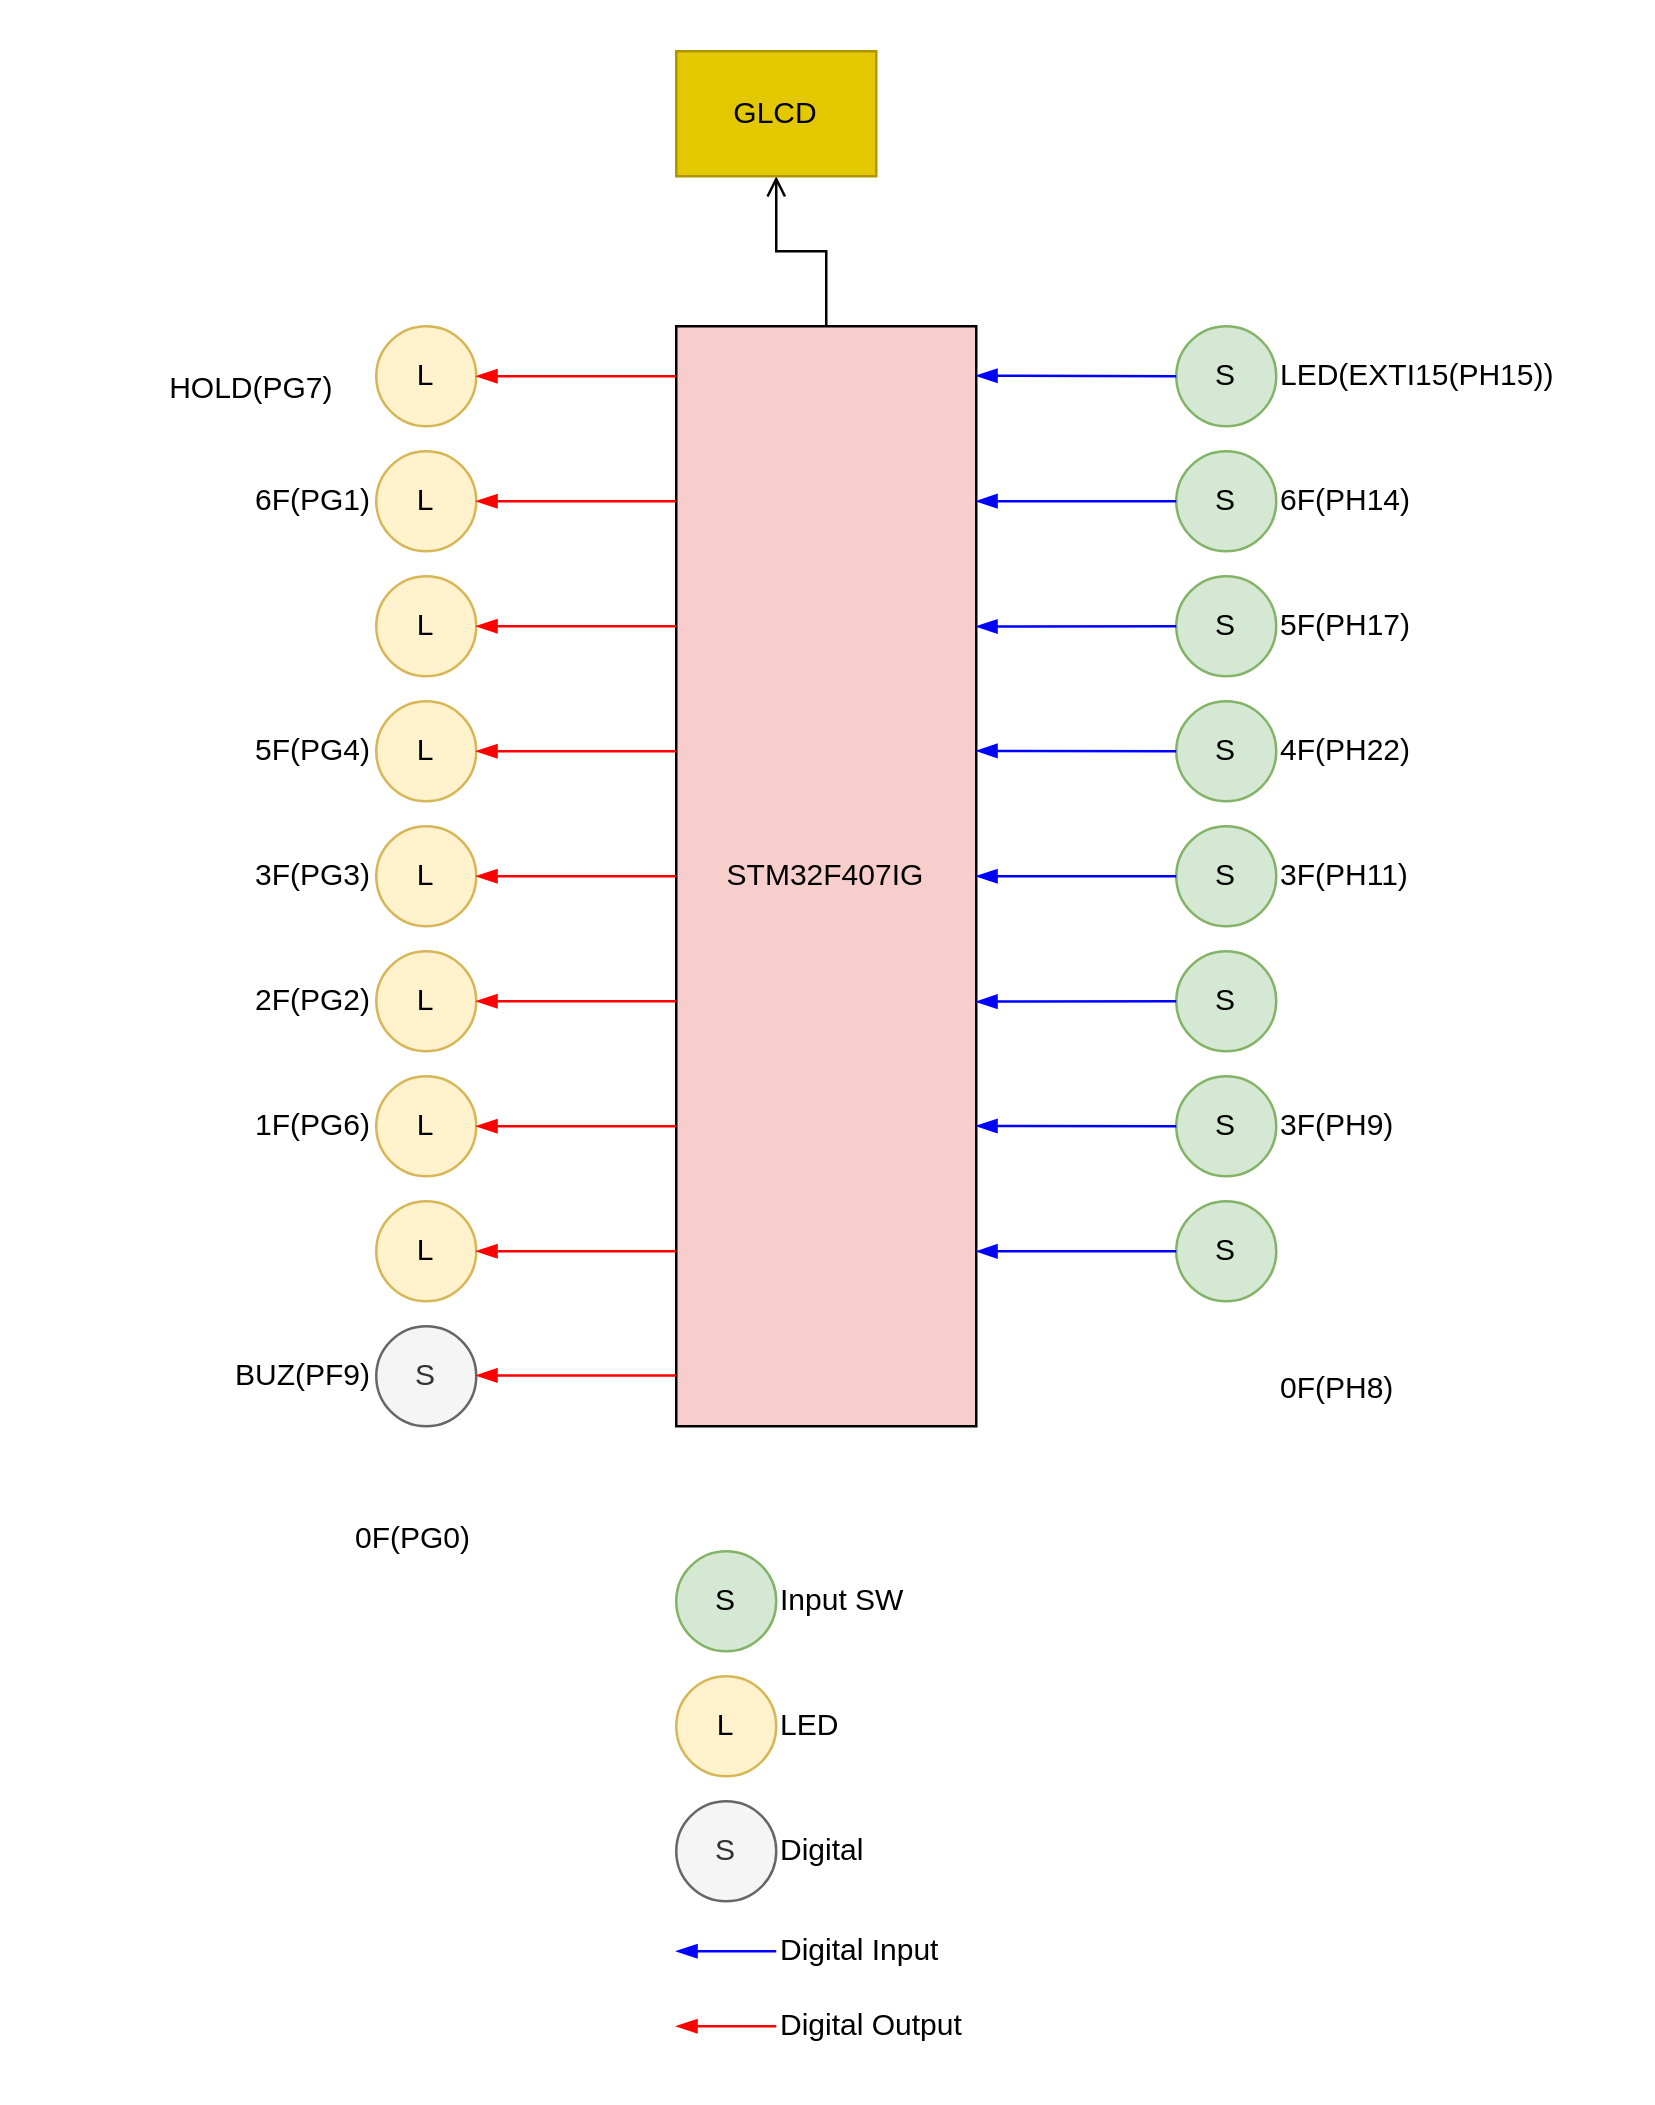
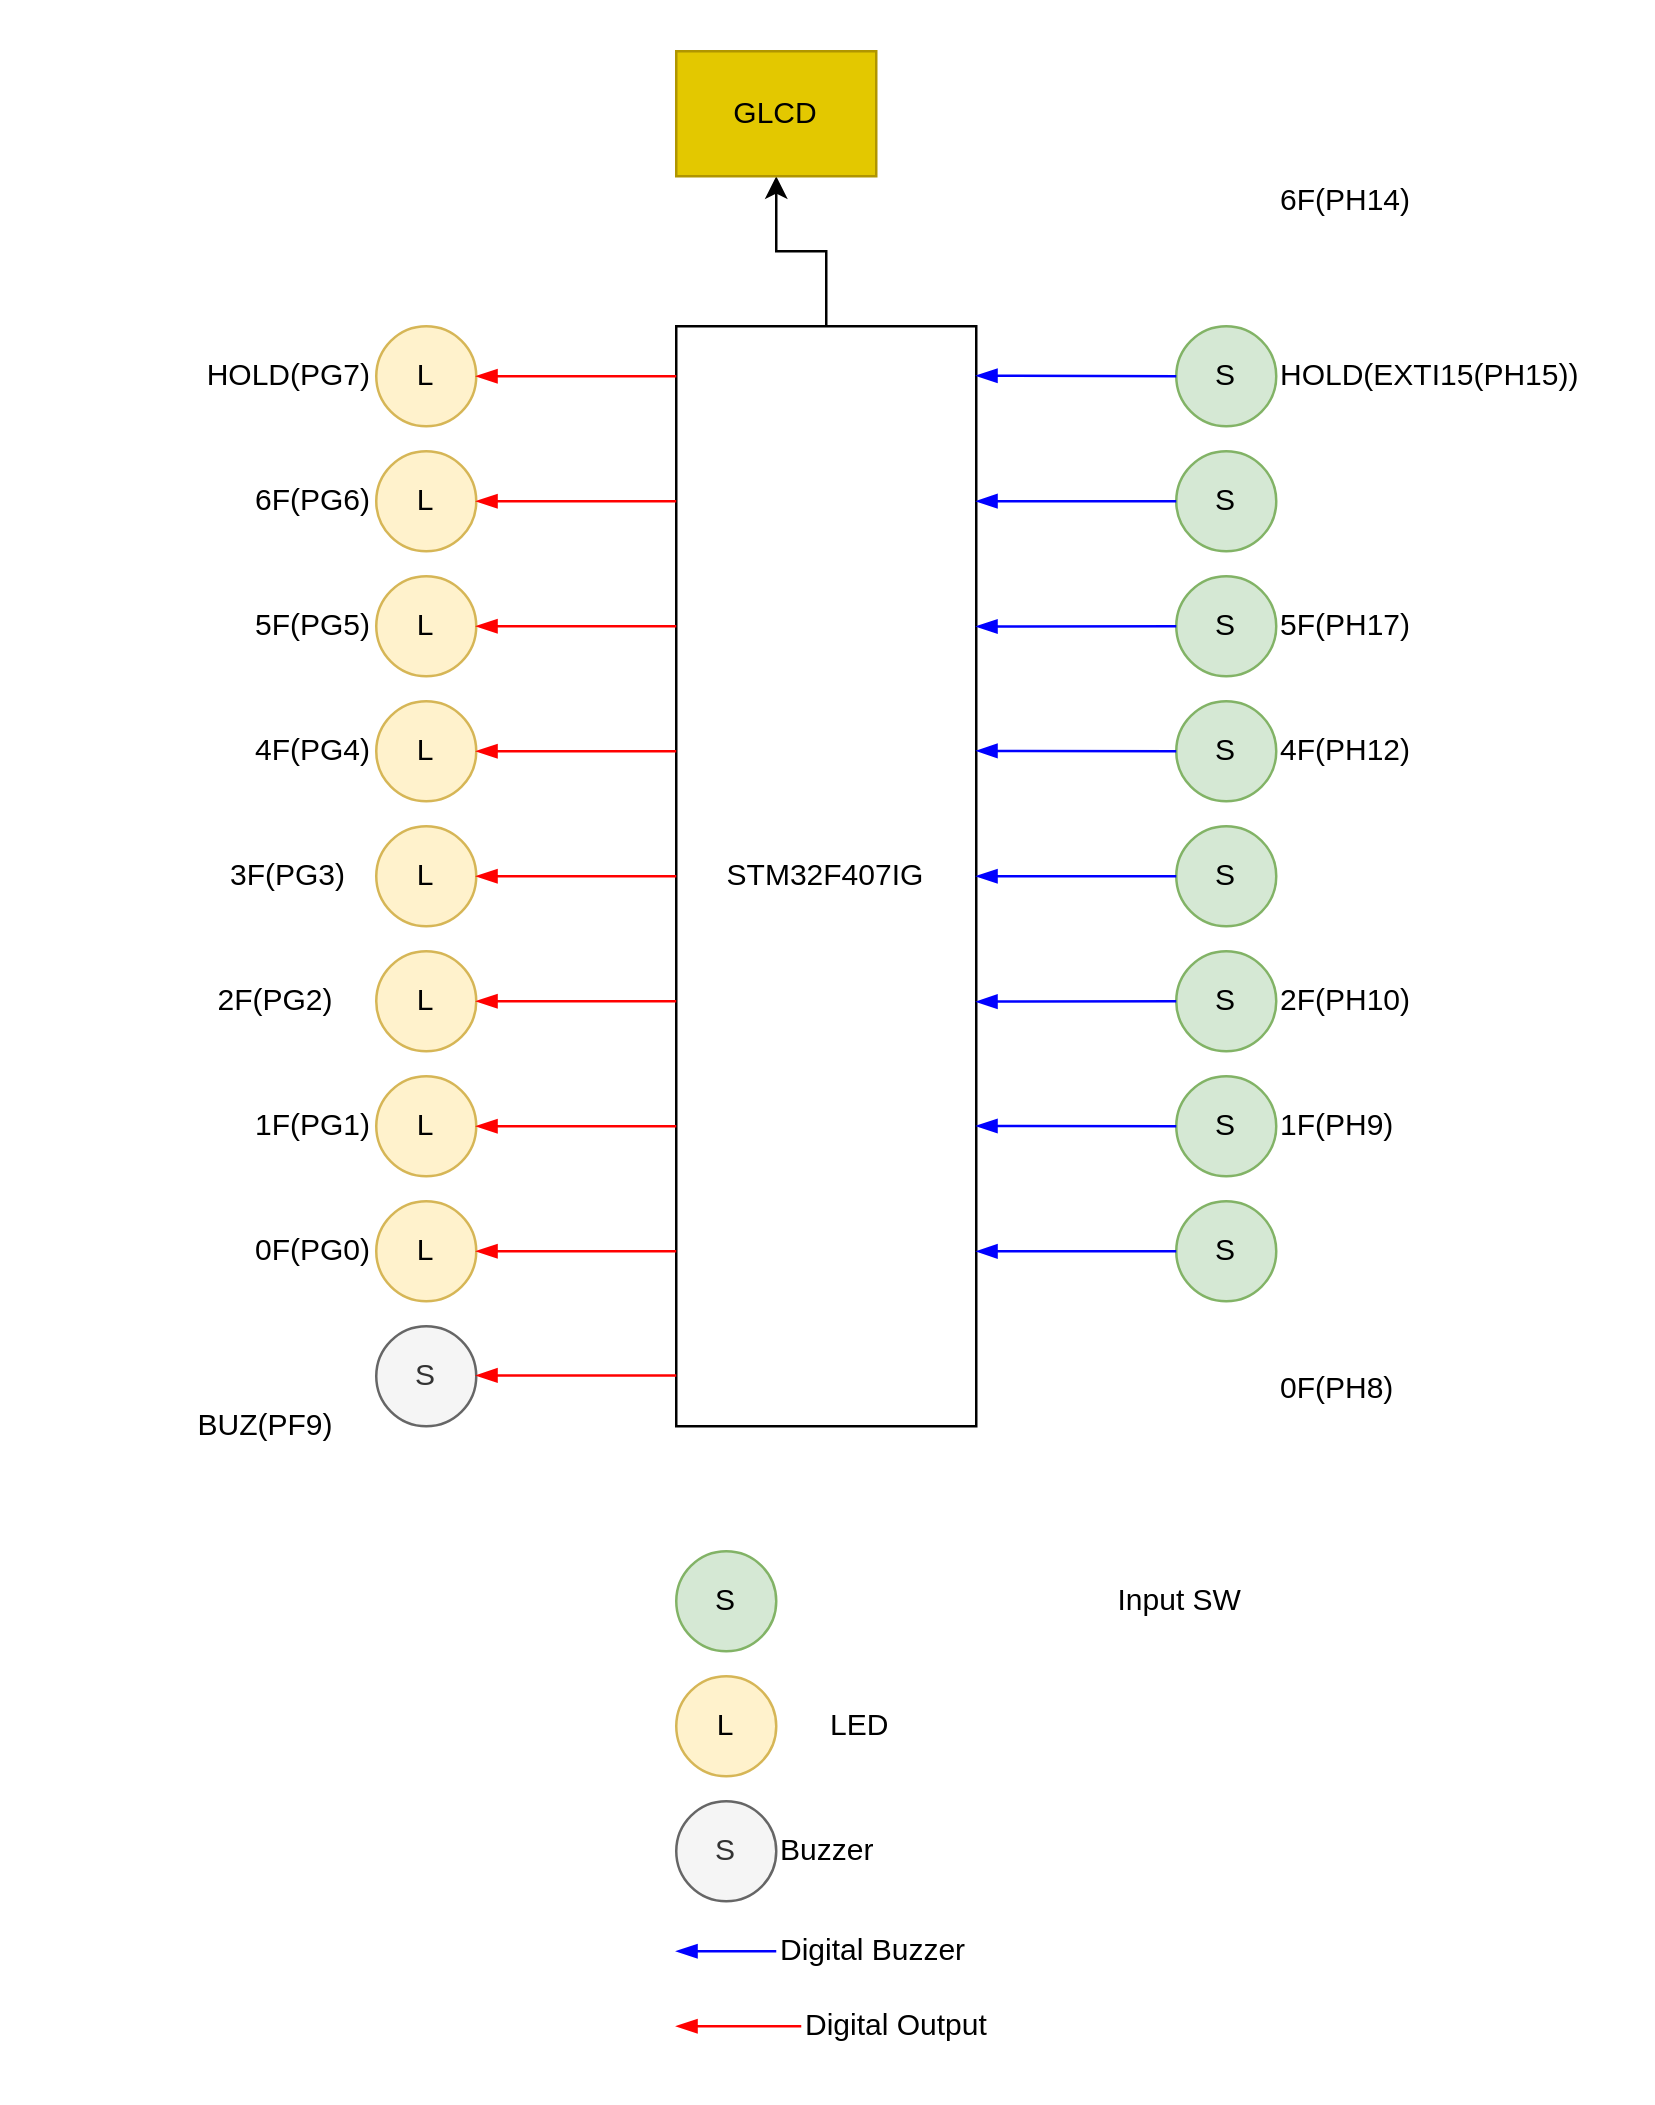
- <mxCell id="2" value="" style="edgeStyle=orthogonalEdgeStyle;rounded=0;orthogonalLoop=1;jettySize=auto;html=1;endArrow=open;" edge="1" parent="1" source="3" target="28"><mxGeometry relative="1" as="geometry" /></mxCell>
+ <mxCell id="2" value="" style="edgeStyle=orthogonalEdgeStyle;rounded=0;orthogonalLoop=1;jettySize=auto;html=1;" edge="1" parent="1" source="3" target="28"><mxGeometry relative="1" as="geometry" /></mxCell>
- <mxCell id="20" value="LED(EXTI15(PH15))" style="text;html=1;align=left;verticalAlign=middle;whiteSpace=wrap;rounded=0;" vertex="1" parent="1"><mxGeometry x="510" y="135" width="130" height="30" as="geometry" /></mxCell>
+ <mxCell id="20" value="HOLD(EXTI15(PH15))" style="text;html=1;align=left;verticalAlign=middle;whiteSpace=wrap;rounded=0;" vertex="1" parent="1"><mxGeometry x="510" y="135" width="130" height="30" as="geometry" /></mxCell>
- <mxCell id="37" value="HOLD(PG7)" style="text;html=1;align=right;verticalAlign=middle;whiteSpace=wrap;rounded=0;" vertex="1" parent="1"><mxGeometry x="5" y="140" width="130" height="30" as="geometry" /></mxCell>
+ <mxCell id="37" value="HOLD(PG7)" style="text;html=1;align=right;verticalAlign=middle;whiteSpace=wrap;rounded=0;" vertex="1" parent="1"><mxGeometry x="20" y="135" width="130" height="30" as="geometry" /></mxCell>
- <mxCell id="38" value="6F(PG1)" style="text;html=1;align=right;verticalAlign=middle;whiteSpace=wrap;rounded=0;" vertex="1" parent="1"><mxGeometry x="20" y="185" width="130" height="30" as="geometry" /></mxCell>
+ <mxCell id="38" value="6F(PG6)" style="text;html=1;align=right;verticalAlign=middle;whiteSpace=wrap;rounded=0;" vertex="1" parent="1"><mxGeometry x="20" y="185" width="130" height="30" as="geometry" /></mxCell>
- <mxCell id="21" value="6F(PH14)" style="text;html=1;align=left;verticalAlign=middle;whiteSpace=wrap;rounded=0;" vertex="1" parent="1"><mxGeometry x="510" y="185" width="130" height="30" as="geometry" /></mxCell>
+ <mxCell id="21" value="6F(PH14)" style="text;html=1;align=left;verticalAlign=middle;whiteSpace=wrap;rounded=0;" vertex="1" parent="1"><mxGeometry x="510" y="65" width="130" height="30" as="geometry" /></mxCell>
+ <mxCell id="39" value="5F(PG5)" style="text;html=1;align=right;verticalAlign=middle;whiteSpace=wrap;rounded=0;" vertex="1" parent="1"><mxGeometry x="20" y="235" width="130" height="30" as="geometry" /></mxCell>
- <mxCell id="40" value="5F(PG4)" style="text;html=1;align=right;verticalAlign=middle;whiteSpace=wrap;rounded=0;" vertex="1" parent="1"><mxGeometry x="20" y="285" width="130" height="30" as="geometry" /></mxCell>
+ <mxCell id="40" value="4F(PG4)" style="text;html=1;align=right;verticalAlign=middle;whiteSpace=wrap;rounded=0;" vertex="1" parent="1"><mxGeometry x="20" y="285" width="130" height="30" as="geometry" /></mxCell>
- <mxCell id="23" value="4F(PH22)" style="text;html=1;align=left;verticalAlign=middle;whiteSpace=wrap;rounded=0;" vertex="1" parent="1"><mxGeometry x="510" y="285" width="130" height="30" as="geometry" /></mxCell>
+ <mxCell id="23" value="4F(PH12)" style="text;html=1;align=left;verticalAlign=middle;whiteSpace=wrap;rounded=0;" vertex="1" parent="1"><mxGeometry x="510" y="285" width="130" height="30" as="geometry" /></mxCell>
- <mxCell id="41" value="3F(PG3)" style="text;html=1;align=right;verticalAlign=middle;whiteSpace=wrap;rounded=0;" vertex="1" parent="1"><mxGeometry x="20" y="335" width="130" height="30" as="geometry" /></mxCell>
+ <mxCell id="41" value="3F(PG3)" style="text;html=1;align=right;verticalAlign=middle;whiteSpace=wrap;rounded=0;" vertex="1" parent="1"><mxGeometry x="10" y="335" width="130" height="30" as="geometry" /></mxCell>
- <mxCell id="3" value="STM32F407IG" style="rounded=0;whiteSpace=wrap;html=1;fillColor=#f8cecc;" vertex="1" parent="1"><mxGeometry x="270" y="130" width="120" height="440" as="geometry" /></mxCell>
+ <mxCell id="3" value="STM32F407IG" style="rounded=0;whiteSpace=wrap;html=1;" vertex="1" parent="1"><mxGeometry x="270" y="130" width="120" height="440" as="geometry" /></mxCell>
- <mxCell id="24" value="3F(PH11)" style="text;html=1;align=left;verticalAlign=middle;whiteSpace=wrap;rounded=0;" vertex="1" parent="1"><mxGeometry x="510" y="335" width="130" height="30" as="geometry" /></mxCell>
- <mxCell id="42" value="2F(PG2)" style="text;html=1;align=right;verticalAlign=middle;whiteSpace=wrap;rounded=0;" vertex="1" parent="1"><mxGeometry x="20" y="385" width="130" height="30" as="geometry" /></mxCell>
+ <mxCell id="42" value="2F(PG2)" style="text;html=1;align=right;verticalAlign=middle;whiteSpace=wrap;rounded=0;" vertex="1" parent="1"><mxGeometry x="5" y="385" width="130" height="30" as="geometry" /></mxCell>
+ <mxCell id="25" value="2F(PH10)" style="text;html=1;align=left;verticalAlign=middle;whiteSpace=wrap;rounded=0;" vertex="1" parent="1"><mxGeometry x="510" y="385" width="130" height="30" as="geometry" /></mxCell>
- <mxCell id="43" value="1F(PG6)" style="text;html=1;align=right;verticalAlign=middle;whiteSpace=wrap;rounded=0;" vertex="1" parent="1"><mxGeometry x="20" y="435" width="130" height="30" as="geometry" /></mxCell>
+ <mxCell id="43" value="1F(PG1)" style="text;html=1;align=right;verticalAlign=middle;whiteSpace=wrap;rounded=0;" vertex="1" parent="1"><mxGeometry x="20" y="435" width="130" height="30" as="geometry" /></mxCell>
- <mxCell id="26" value="3F(PH9)" style="text;html=1;align=left;verticalAlign=middle;whiteSpace=wrap;rounded=0;" vertex="1" parent="1"><mxGeometry x="510" y="435" width="130" height="30" as="geometry" /></mxCell>
+ <mxCell id="26" value="1F(PH9)" style="text;html=1;align=left;verticalAlign=middle;whiteSpace=wrap;rounded=0;" vertex="1" parent="1"><mxGeometry x="510" y="435" width="130" height="30" as="geometry" /></mxCell>
- <mxCell id="46" value="BUZ(PF9)" style="text;html=1;align=right;verticalAlign=middle;whiteSpace=wrap;rounded=0;" vertex="1" parent="1"><mxGeometry x="20" y="535" width="130" height="30" as="geometry" /></mxCell>
+ <mxCell id="46" value="BUZ(PF9)" style="text;html=1;align=right;verticalAlign=middle;whiteSpace=wrap;rounded=0;" vertex="1" parent="1"><mxGeometry x="5" y="555" width="130" height="30" as="geometry" /></mxCell>
- <mxCell id="44" value="0F(PG0)" style="text;html=1;align=right;verticalAlign=middle;whiteSpace=wrap;rounded=0;" vertex="1" parent="1"><mxGeometry x="60" y="600" width="130" height="30" as="geometry" /></mxCell>
+ <mxCell id="44" value="0F(PG0)" style="text;html=1;align=right;verticalAlign=middle;whiteSpace=wrap;rounded=0;" vertex="1" parent="1"><mxGeometry x="20" y="485" width="130" height="30" as="geometry" /></mxCell>
- <mxCell id="61" value="Input SW" style="text;html=1;align=left;verticalAlign=middle;whiteSpace=wrap;rounded=0;" vertex="1" parent="1"><mxGeometry x="310" y="625" width="130" height="30" as="geometry" /></mxCell>
+ <mxCell id="61" value="Input SW" style="text;html=1;align=left;verticalAlign=middle;whiteSpace=wrap;rounded=0;" vertex="1" parent="1"><mxGeometry x="445" y="625" width="130" height="30" as="geometry" /></mxCell>
- <mxCell id="60" value="LED" style="text;html=1;align=left;verticalAlign=middle;whiteSpace=wrap;rounded=0;" vertex="1" parent="1"><mxGeometry x="310" y="675" width="130" height="30" as="geometry" /></mxCell>
+ <mxCell id="60" value="LED" style="text;html=1;align=left;verticalAlign=middle;whiteSpace=wrap;rounded=0;" vertex="1" parent="1"><mxGeometry x="330" y="675" width="130" height="30" as="geometry" /></mxCell>
- <mxCell id="59" value="Digital" style="text;html=1;align=left;verticalAlign=middle;whiteSpace=wrap;rounded=0;" vertex="1" parent="1"><mxGeometry x="310" y="725" width="130" height="30" as="geometry" /></mxCell>
+ <mxCell id="59" value="Buzzer" style="text;html=1;align=left;verticalAlign=middle;whiteSpace=wrap;rounded=0;" vertex="1" parent="1"><mxGeometry x="310" y="725" width="130" height="30" as="geometry" /></mxCell>
- <mxCell id="64" value="Digital Input" style="text;html=1;align=left;verticalAlign=middle;whiteSpace=wrap;rounded=0;" vertex="1" parent="1"><mxGeometry x="310" y="770" width="130" height="20" as="geometry" /></mxCell>
+ <mxCell id="64" value="Digital Buzzer" style="text;html=1;align=left;verticalAlign=middle;whiteSpace=wrap;rounded=0;" vertex="1" parent="1"><mxGeometry x="310" y="770" width="130" height="20" as="geometry" /></mxCell>
- <mxCell id="65" value="Digital Output" style="text;html=1;align=left;verticalAlign=middle;whiteSpace=wrap;rounded=0;" vertex="1" parent="1"><mxGeometry x="310" y="800" width="130" height="20" as="geometry" /></mxCell>
+ <mxCell id="65" value="Digital Output" style="text;html=1;align=left;verticalAlign=middle;whiteSpace=wrap;rounded=0;" vertex="1" parent="1"><mxGeometry x="320" y="800" width="130" height="20" as="geometry" /></mxCell>
